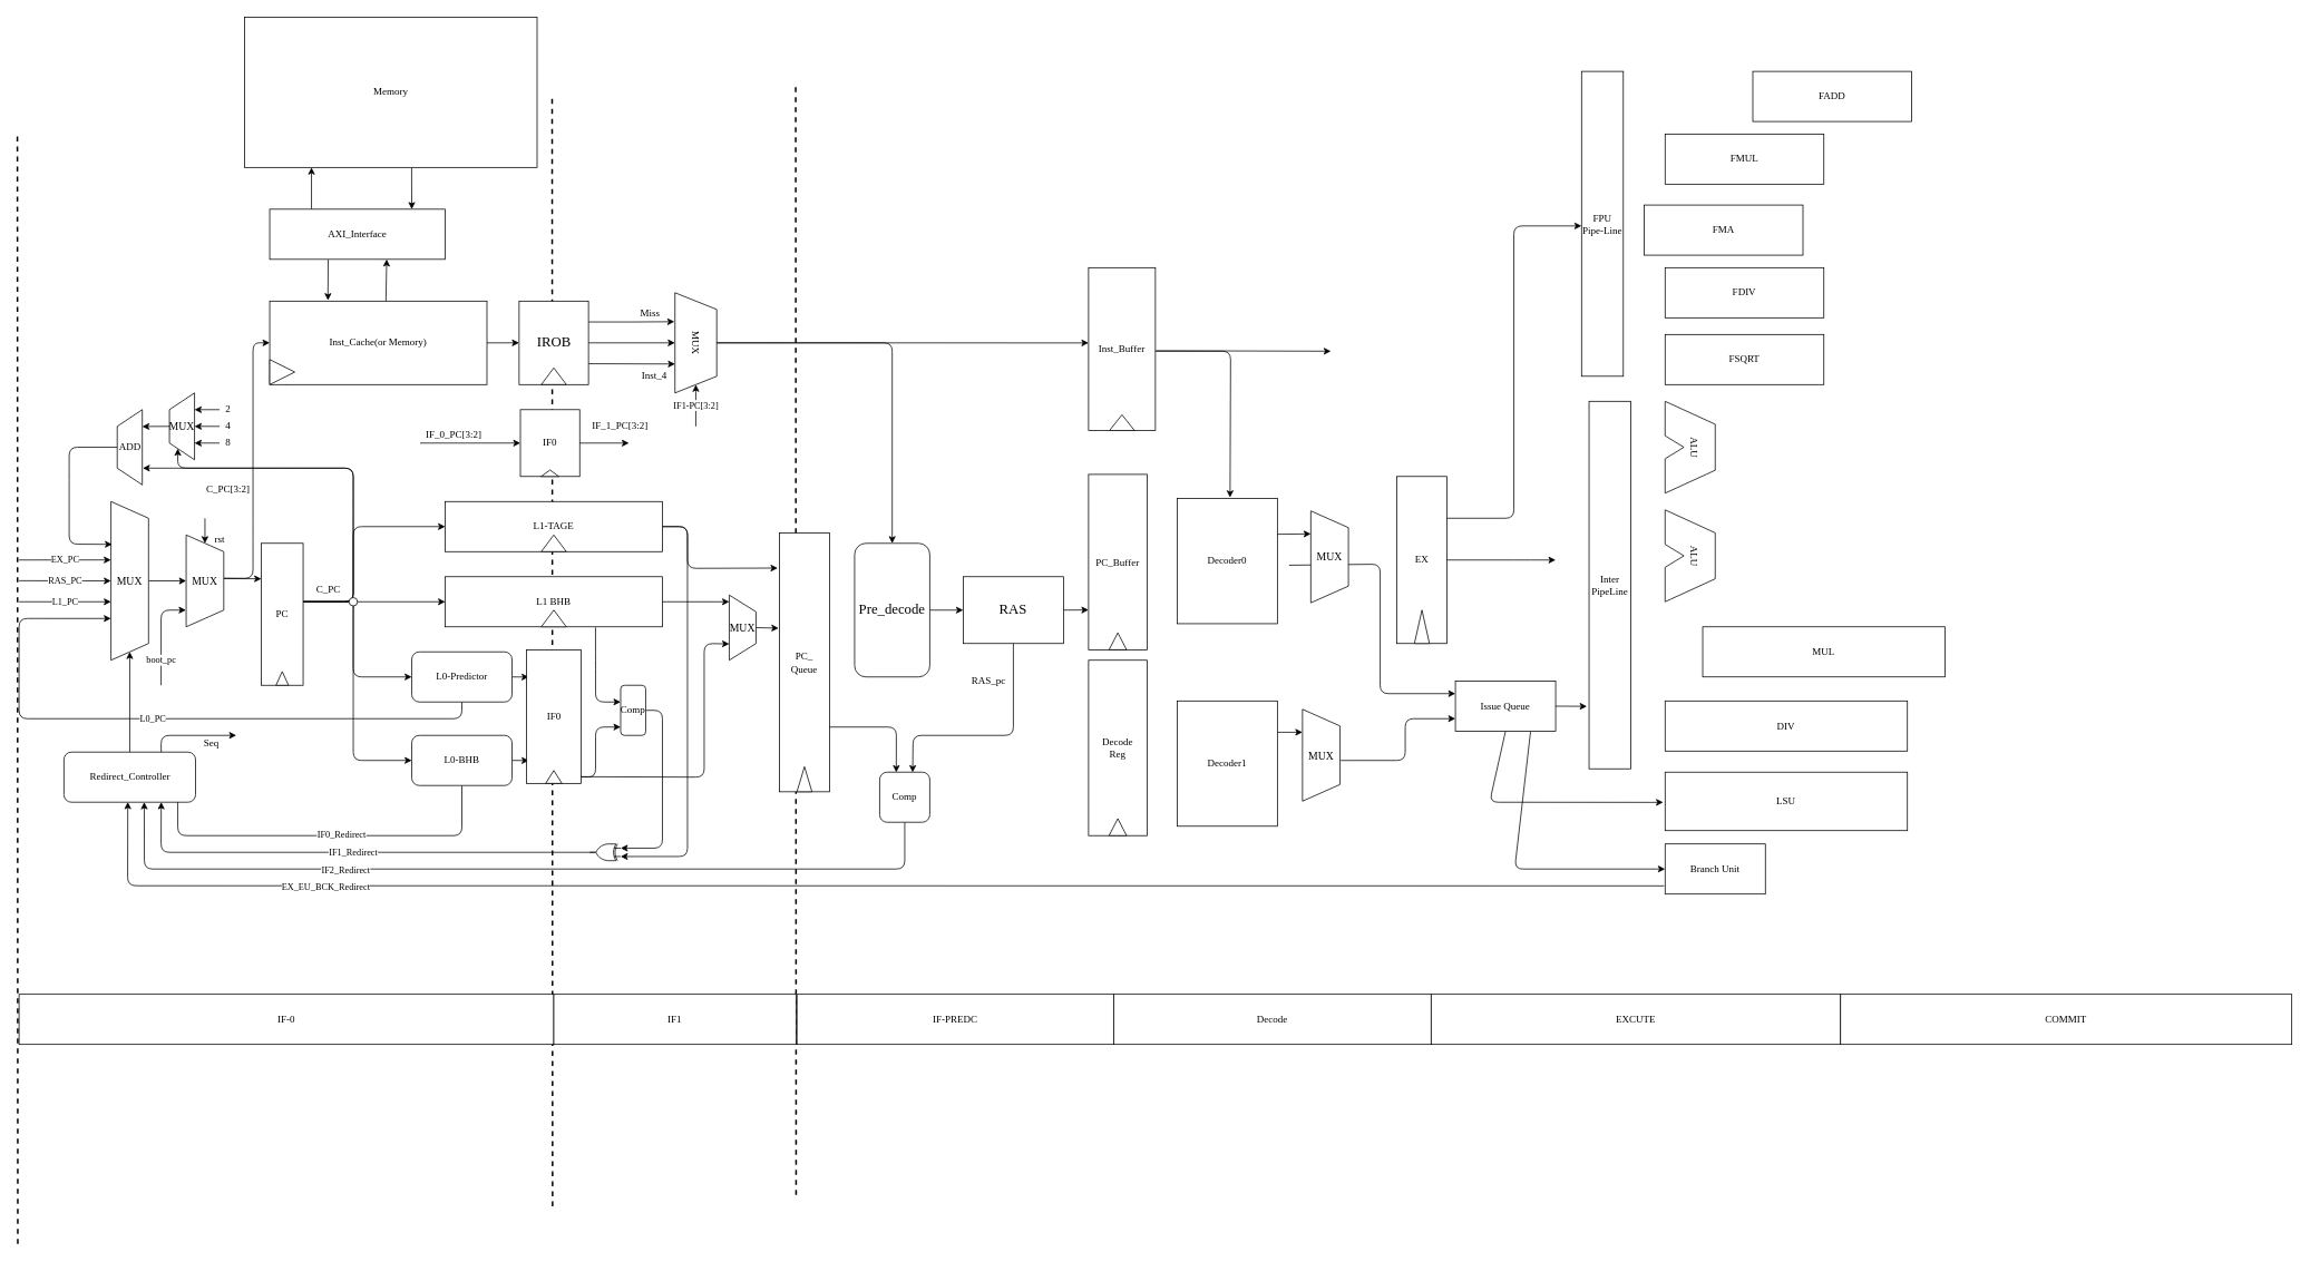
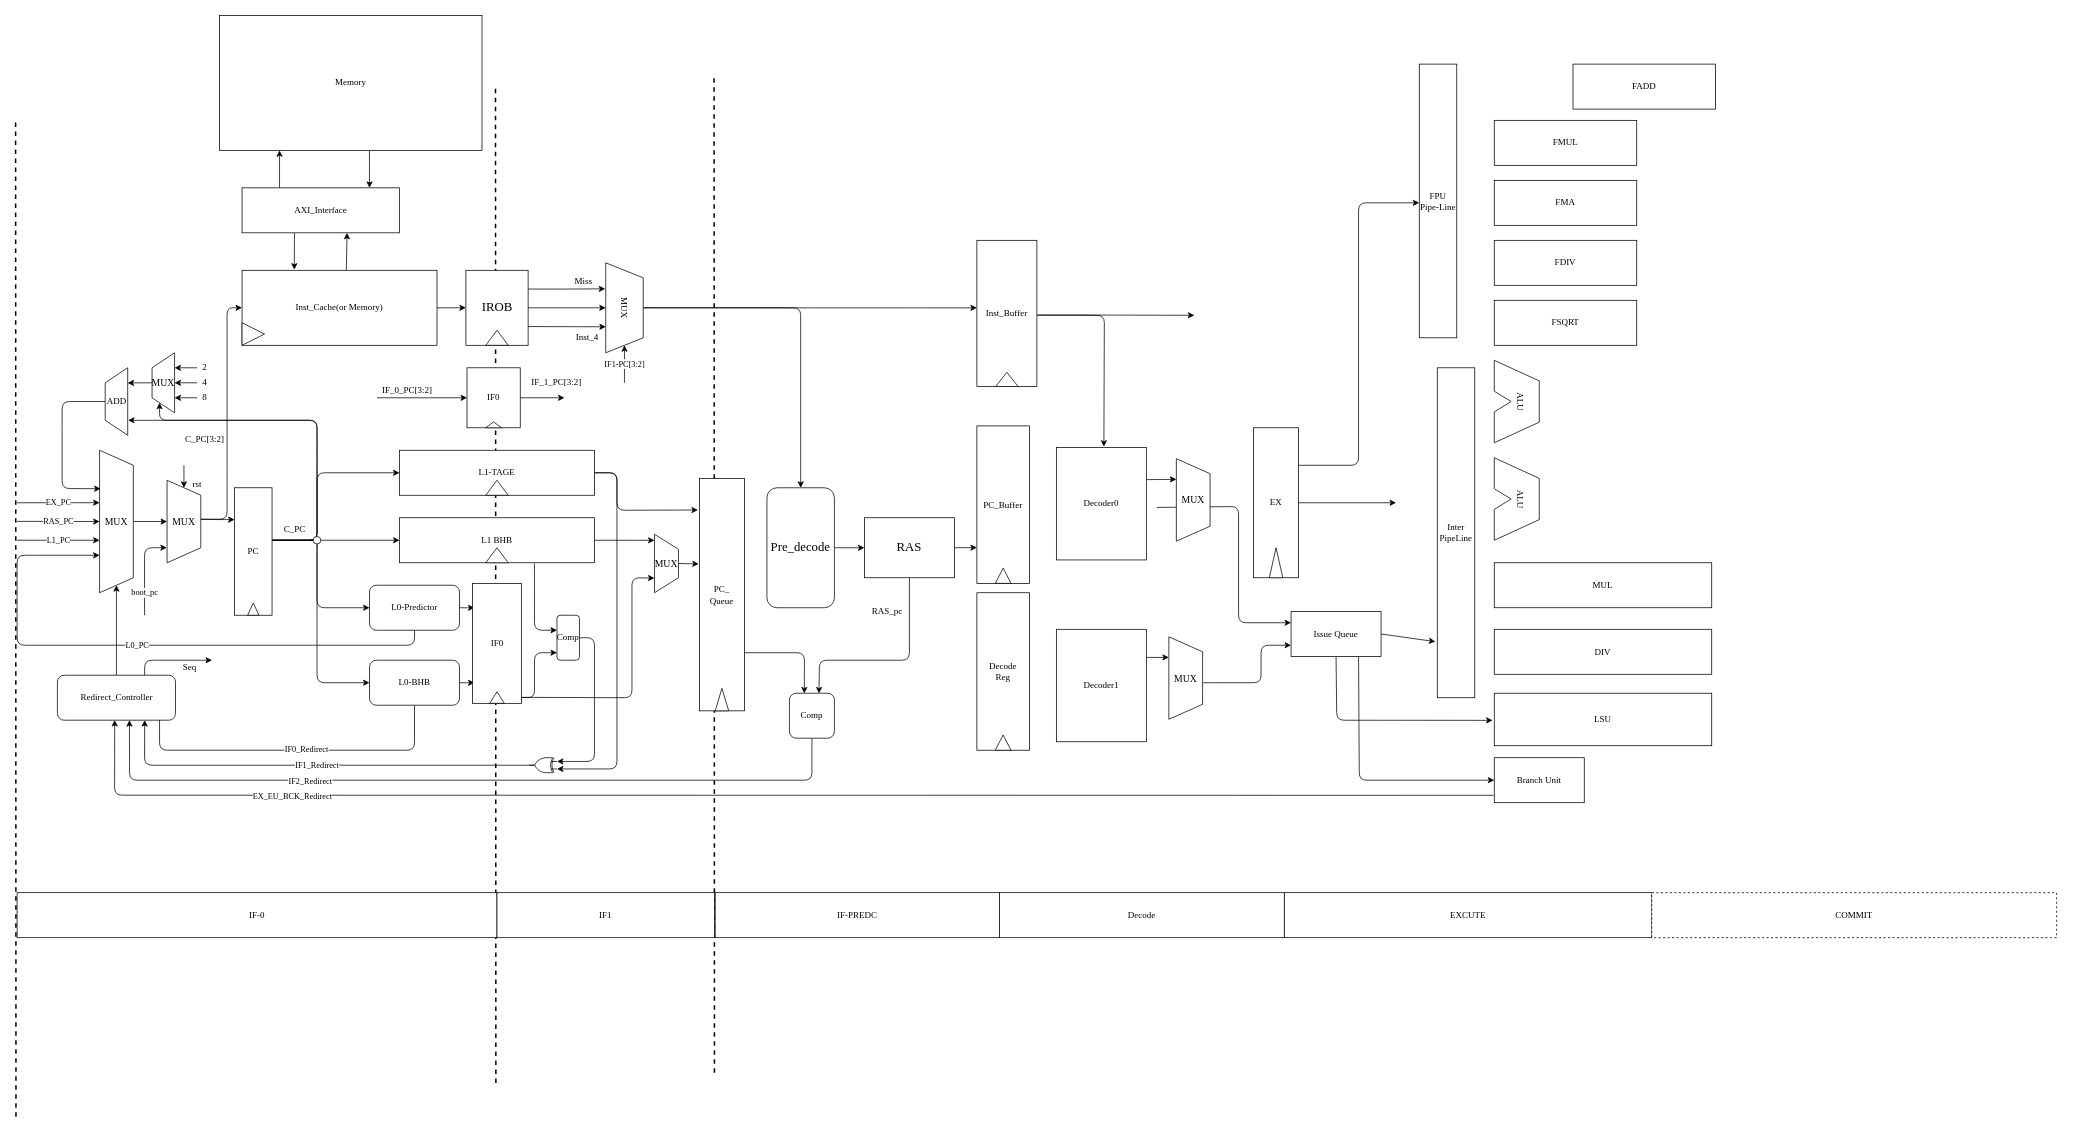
- <mxCell id="56" value="FMA" style="rounded=0;whiteSpace=wrap;html=1;fontFamily=Times New Roman;" parent="1" vertex="1"><mxGeometry x="1967" y="245" width="190" height="60" as="geometry" /></mxCell>
+ <mxCell id="56" value="FMA" style="rounded=0;whiteSpace=wrap;html=1;fontFamily=Times New Roman;" parent="1" vertex="1"><mxGeometry x="1992" y="240" width="190" height="60" as="geometry" /></mxCell>
- <mxCell id="57" value="Inter&lt;br&gt;PipeLine" style="rounded=0;whiteSpace=wrap;html=1;fontFamily=Times New Roman;" parent="1" vertex="1"><mxGeometry x="1901" y="480" width="50" height="440" as="geometry" /></mxCell>
+ <mxCell id="57" value="Inter&lt;br&gt;PipeLine" style="rounded=0;whiteSpace=wrap;html=1;fontFamily=Times New Roman;" parent="1" vertex="1"><mxGeometry x="1916" y="490" width="50" height="440" as="geometry" /></mxCell>
- <mxCell id="178" value="&lt;font face=&quot;Times New Roman&quot;&gt;MUL&lt;/font&gt;" style="rounded=0;whiteSpace=wrap;html=1;" parent="1" vertex="1"><mxGeometry x="2037" y="750" width="290" height="60" as="geometry" /></mxCell>
+ <mxCell id="178" value="&lt;font face=&quot;Times New Roman&quot;&gt;MUL&lt;/font&gt;" style="rounded=0;whiteSpace=wrap;html=1;" parent="1" vertex="1"><mxGeometry x="1992" y="750" width="290" height="60" as="geometry" /></mxCell>
- <mxCell id="53" value="Issue Queue" style="rounded=0;whiteSpace=wrap;html=1;fontFamily=Times New Roman;" parent="1" vertex="1"><mxGeometry x="1741" y="815" width="120" height="60" as="geometry" /></mxCell>
+ <mxCell id="53" value="Issue Queue" style="rounded=0;whiteSpace=wrap;html=1;fontFamily=Times New Roman;" parent="1" vertex="1"><mxGeometry x="1721" y="815" width="120" height="60" as="geometry" /></mxCell>
- <mxCell id="81" value="COMMIT" style="rounded=0;whiteSpace=wrap;html=1;fontFamily=Times New Roman;" parent="1" vertex="1"><mxGeometry x="2202" y="1190" width="540" height="60" as="geometry" /></mxCell>
+ <mxCell id="81" value="COMMIT" style="rounded=0;whiteSpace=wrap;html=1;fontFamily=Times New Roman;dashed=1;" parent="1" vertex="1"><mxGeometry x="2202" y="1190" width="540" height="60" as="geometry" /></mxCell>
